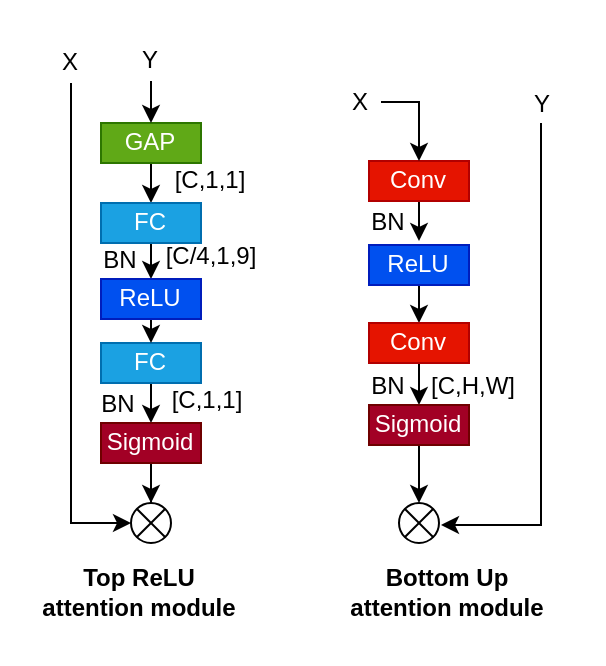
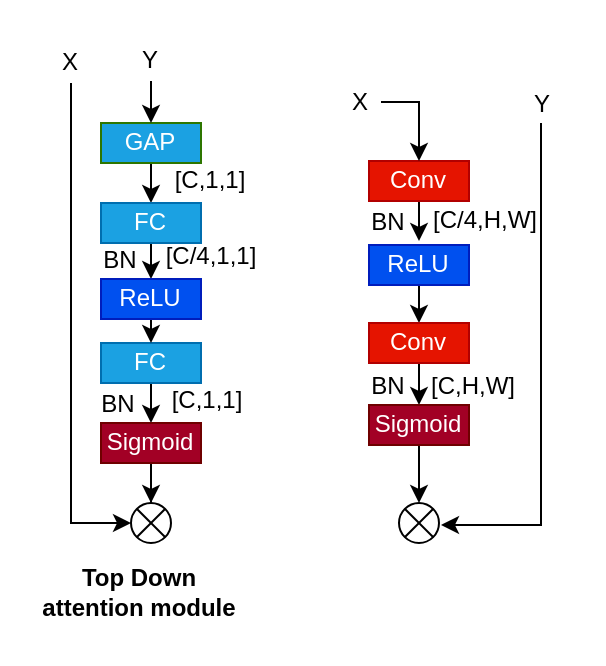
- <mxCell id="3" value="GAP" style="rounded=0;whiteSpace=wrap;html=1;fillColor=#60a917;fontColor=#ffffff;strokeColor=#2D7600;" vertex="1" parent="1"><mxGeometry x="50" y="61" width="50" height="20" as="geometry" /></mxCell>
+ <mxCell id="3" value="GAP" style="rounded=0;whiteSpace=wrap;html=1;fillColor=#1ba1e2;fontColor=#ffffff;strokeColor=#2D7600;" vertex="1" parent="1"><mxGeometry x="50" y="61" width="50" height="20" as="geometry" /></mxCell>
+ <mxCell id="34" value="[C/4,H,W]" style="text;html=1;strokeColor=none;fillColor=none;align=center;verticalAlign=middle;whiteSpace=wrap;rounded=0;" vertex="1" parent="1"><mxGeometry x="224" y="104" width="37" height="12" as="geometry" /></mxCell>
- <mxCell id="24" value="[C/4,1,9]" style="text;html=1;strokeColor=none;fillColor=none;align=center;verticalAlign=middle;whiteSpace=wrap;rounded=0;" vertex="1" parent="1"><mxGeometry x="86.5" y="122" width="37" height="12" as="geometry" /></mxCell>
+ <mxCell id="24" value="[C/4,1,1]" style="text;html=1;strokeColor=none;fillColor=none;align=center;verticalAlign=middle;whiteSpace=wrap;rounded=0;" vertex="1" parent="1"><mxGeometry x="86.5" y="122" width="37" height="12" as="geometry" /></mxCell>
- <mxCell id="39" value="&lt;b&gt;Top ReLU attention module&lt;/b&gt;" style="text;html=1;strokeColor=none;fillColor=none;align=center;verticalAlign=middle;whiteSpace=wrap;rounded=0;" vertex="1" parent="1"><mxGeometry x="20" y="281" width="99" height="30" as="geometry" /></mxCell>
+ <mxCell id="39" value="&lt;b&gt;Top Down attention module&lt;/b&gt;" style="text;html=1;strokeColor=none;fillColor=none;align=center;verticalAlign=middle;whiteSpace=wrap;rounded=0;" vertex="1" parent="1"><mxGeometry x="20" y="281" width="99" height="30" as="geometry" /></mxCell>
- <mxCell id="40" value="&lt;b&gt;Bottom Up attention module&lt;/b&gt;" style="text;html=1;strokeColor=none;fillColor=none;align=center;verticalAlign=middle;whiteSpace=wrap;rounded=0;" vertex="1" parent="1"><mxGeometry x="174" y="281" width="99" height="30" as="geometry" /></mxCell>
